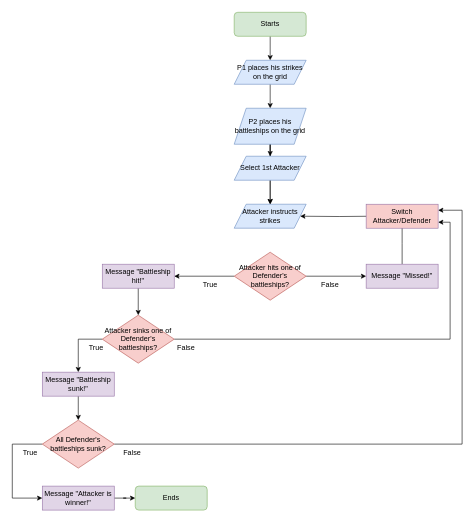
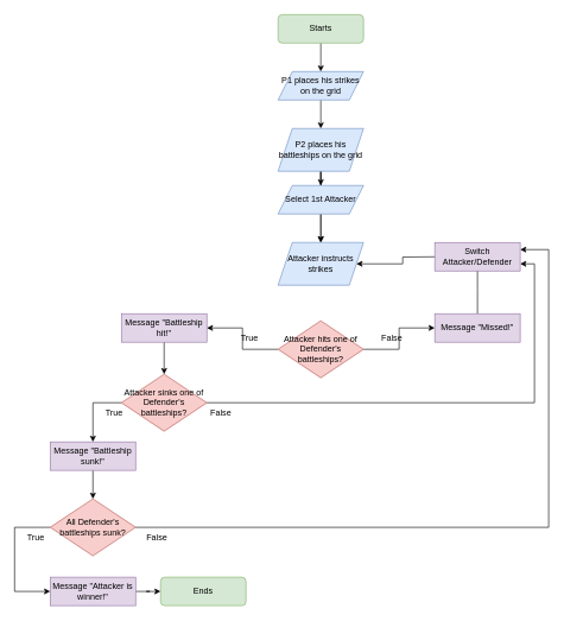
- <mxCell id="9" value="Attacker instructs strikes" style="shape=parallelogram;perimeter=parallelogramPerimeter;whiteSpace=wrap;html=1;fixedSize=1;fillColor=#dae8fc;strokeColor=#6c8ebf;" parent="1" vertex="1"><mxGeometry x="390" y="340" width="120" height="40" as="geometry" /></mxCell>
+ <mxCell id="9" value="Attacker instructs strikes" style="shape=parallelogram;perimeter=parallelogramPerimeter;whiteSpace=wrap;html=1;fixedSize=1;fillColor=#dae8fc;strokeColor=#6c8ebf;" parent="1" vertex="1"><mxGeometry x="390" y="340" width="120" height="60" as="geometry" /></mxCell>
- <mxCell id="35" value="Switch Attacker/Defender" style="rounded=0;whiteSpace=wrap;html=1;fillColor=#f8cecc;strokeColor=#9673a6;" vertex="1" parent="1"><mxGeometry x="610" y="340" width="120" height="40" as="geometry" /></mxCell>
+ <mxCell id="35" value="Switch Attacker/Defender" style="rounded=0;whiteSpace=wrap;html=1;fillColor=#e1d5e7;strokeColor=#9673a6;" vertex="1" parent="1"><mxGeometry x="610" y="340" width="120" height="40" as="geometry" /></mxCell>
- <mxCell id="14" value="Attacker hits one of Defender's battleships?" style="rhombus;whiteSpace=wrap;html=1;fillColor=#f8cecc;strokeColor=#b85450;" vertex="1" parent="1"><mxGeometry x="390" y="420" width="120" height="80" as="geometry" /></mxCell>
+ <mxCell id="14" value="Attacker hits one of Defender's battleships?" style="rhombus;whiteSpace=wrap;html=1;fillColor=#f8cecc;strokeColor=#b85450;" vertex="1" parent="1"><mxGeometry x="390" y="450" width="120" height="80" as="geometry" /></mxCell>
